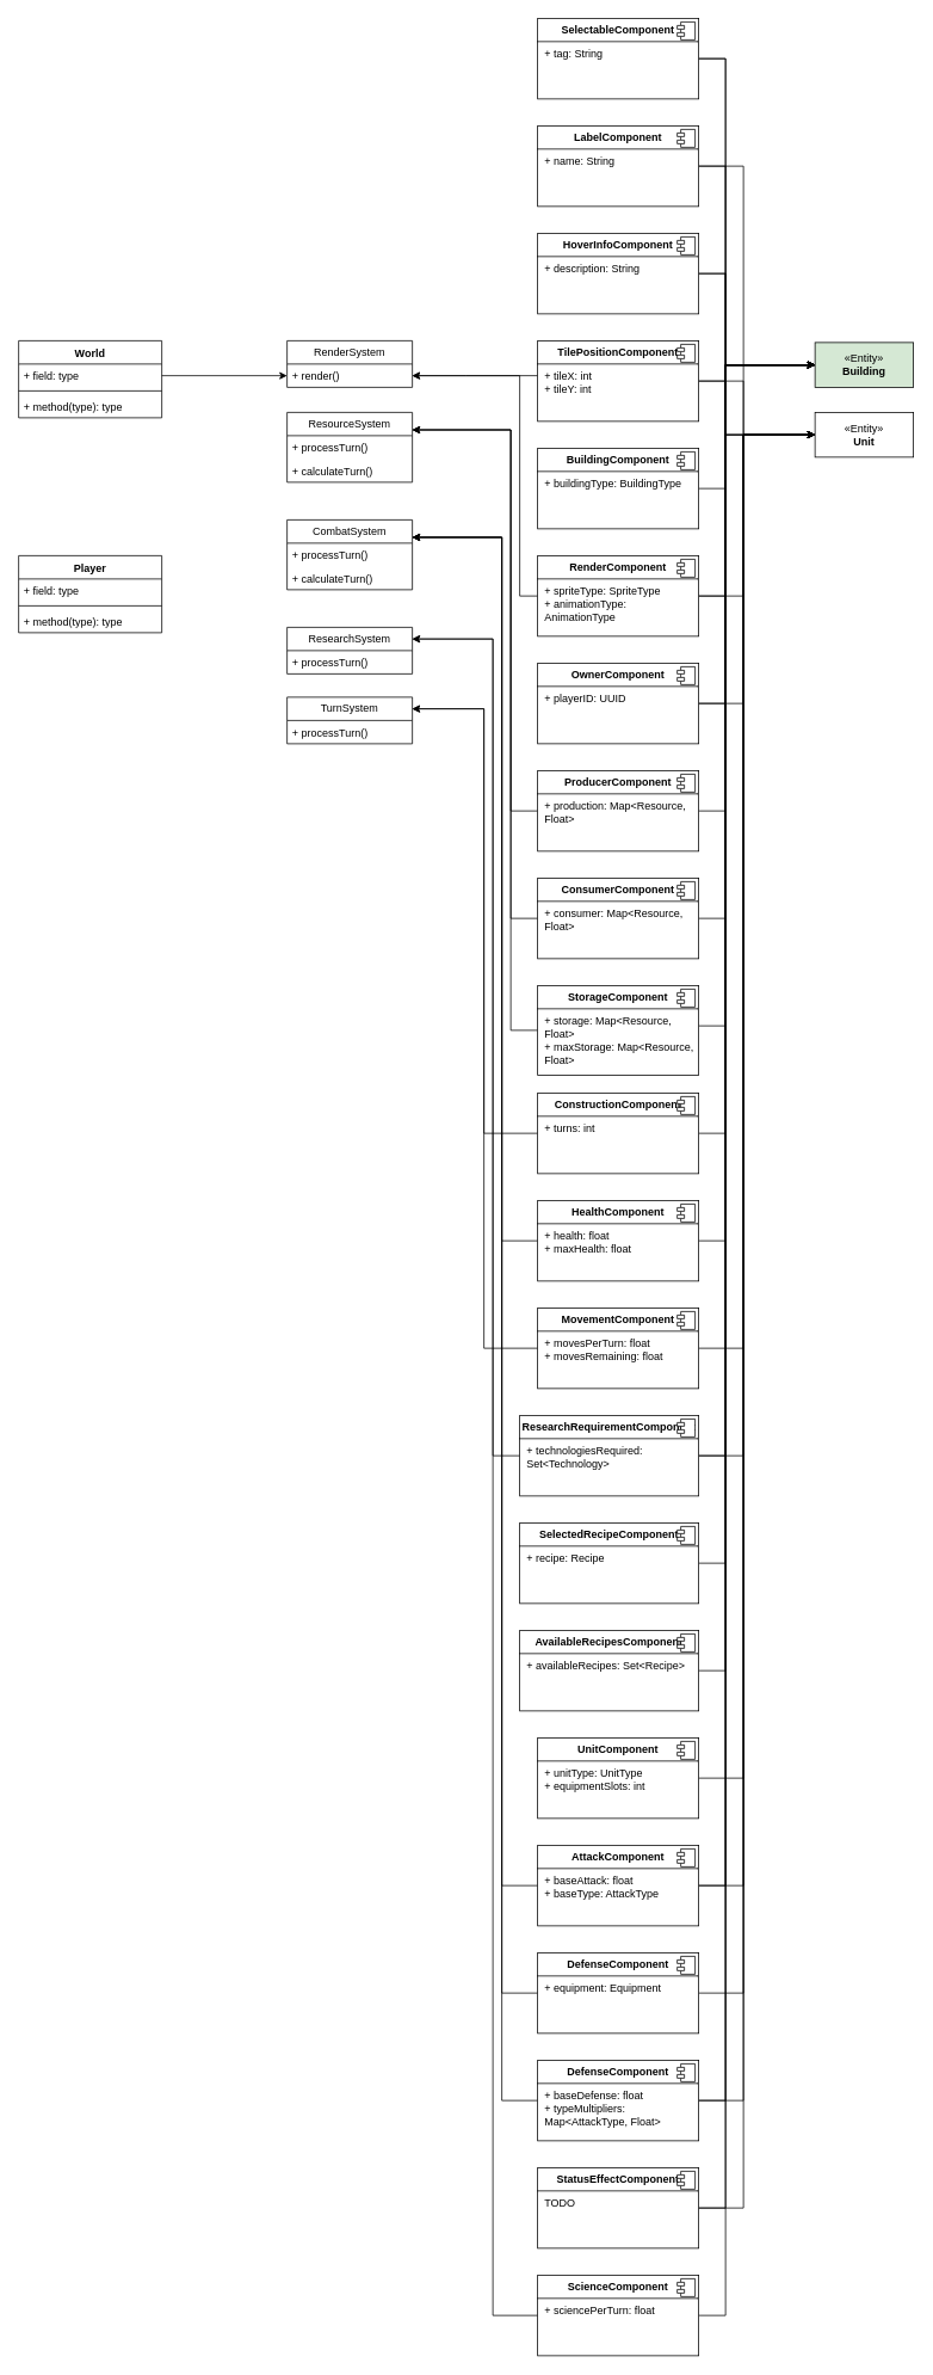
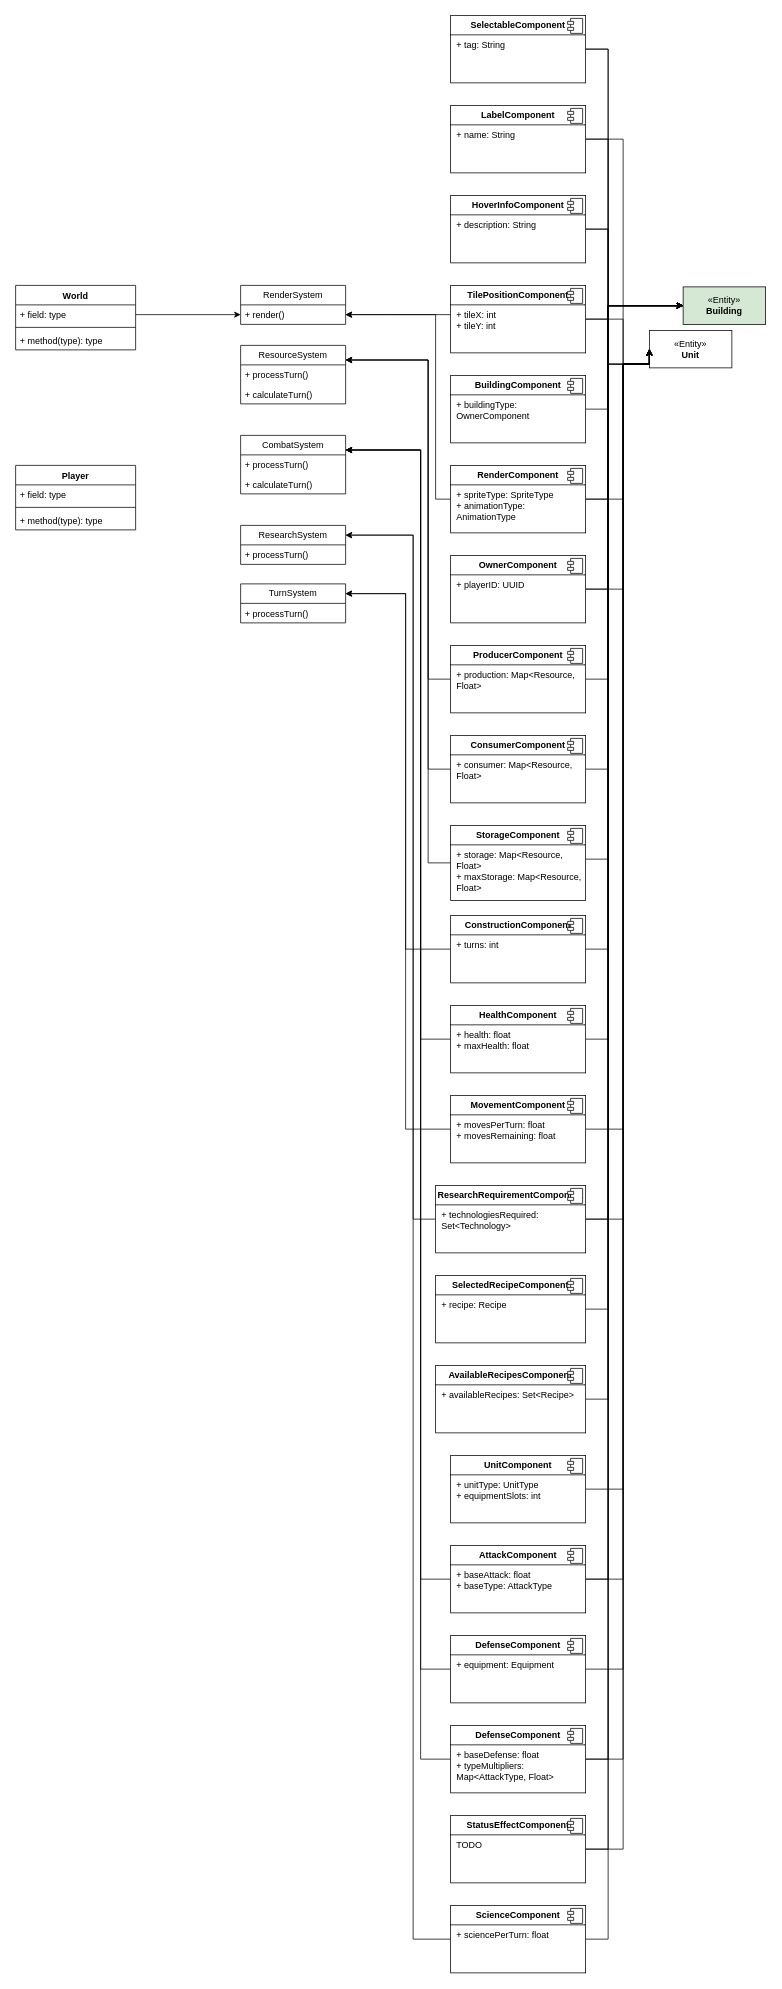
- <mxCell id="27" value="«Entity»&lt;br&gt;&lt;b&gt;Unit&lt;/b&gt;" style="html=1;whiteSpace=wrap;" vertex="1" parent="1"><mxGeometry x="910" y="460" width="110" height="50" as="geometry" /></mxCell>
+ <mxCell id="27" value="«Entity»&lt;br&gt;&lt;b&gt;Unit&lt;/b&gt;" style="html=1;whiteSpace=wrap;" vertex="1" parent="1"><mxGeometry x="865" y="440" width="110" height="50" as="geometry" /></mxCell>
- <mxCell id="8" value="&lt;p style=&quot;margin:0px;margin-top:6px;text-align:center;&quot;&gt;&lt;b&gt;BuildingComponent&lt;/b&gt;&lt;/p&gt;&lt;hr size=&quot;1&quot; style=&quot;border-style:solid;&quot;&gt;&lt;p style=&quot;margin:0px;margin-left:8px;&quot;&gt;+ buildingType: BuildingType&lt;/p&gt;" style="align=left;overflow=fill;html=1;dropTarget=0;whiteSpace=wrap;" vertex="1" parent="1"><mxGeometry x="600" y="500" width="180" height="90" as="geometry" /></mxCell>
+ <mxCell id="8" value="&lt;p style=&quot;margin:0px;margin-top:6px;text-align:center;&quot;&gt;&lt;b&gt;BuildingComponent&lt;/b&gt;&lt;/p&gt;&lt;hr size=&quot;1&quot; style=&quot;border-style:solid;&quot;&gt;&lt;p style=&quot;margin:0px;margin-left:8px;&quot;&gt;+ buildingType: OwnerComponent&lt;/p&gt;" style="align=left;overflow=fill;html=1;dropTarget=0;whiteSpace=wrap;" vertex="1" parent="1"><mxGeometry x="600" y="500" width="180" height="90" as="geometry" /></mxCell>
